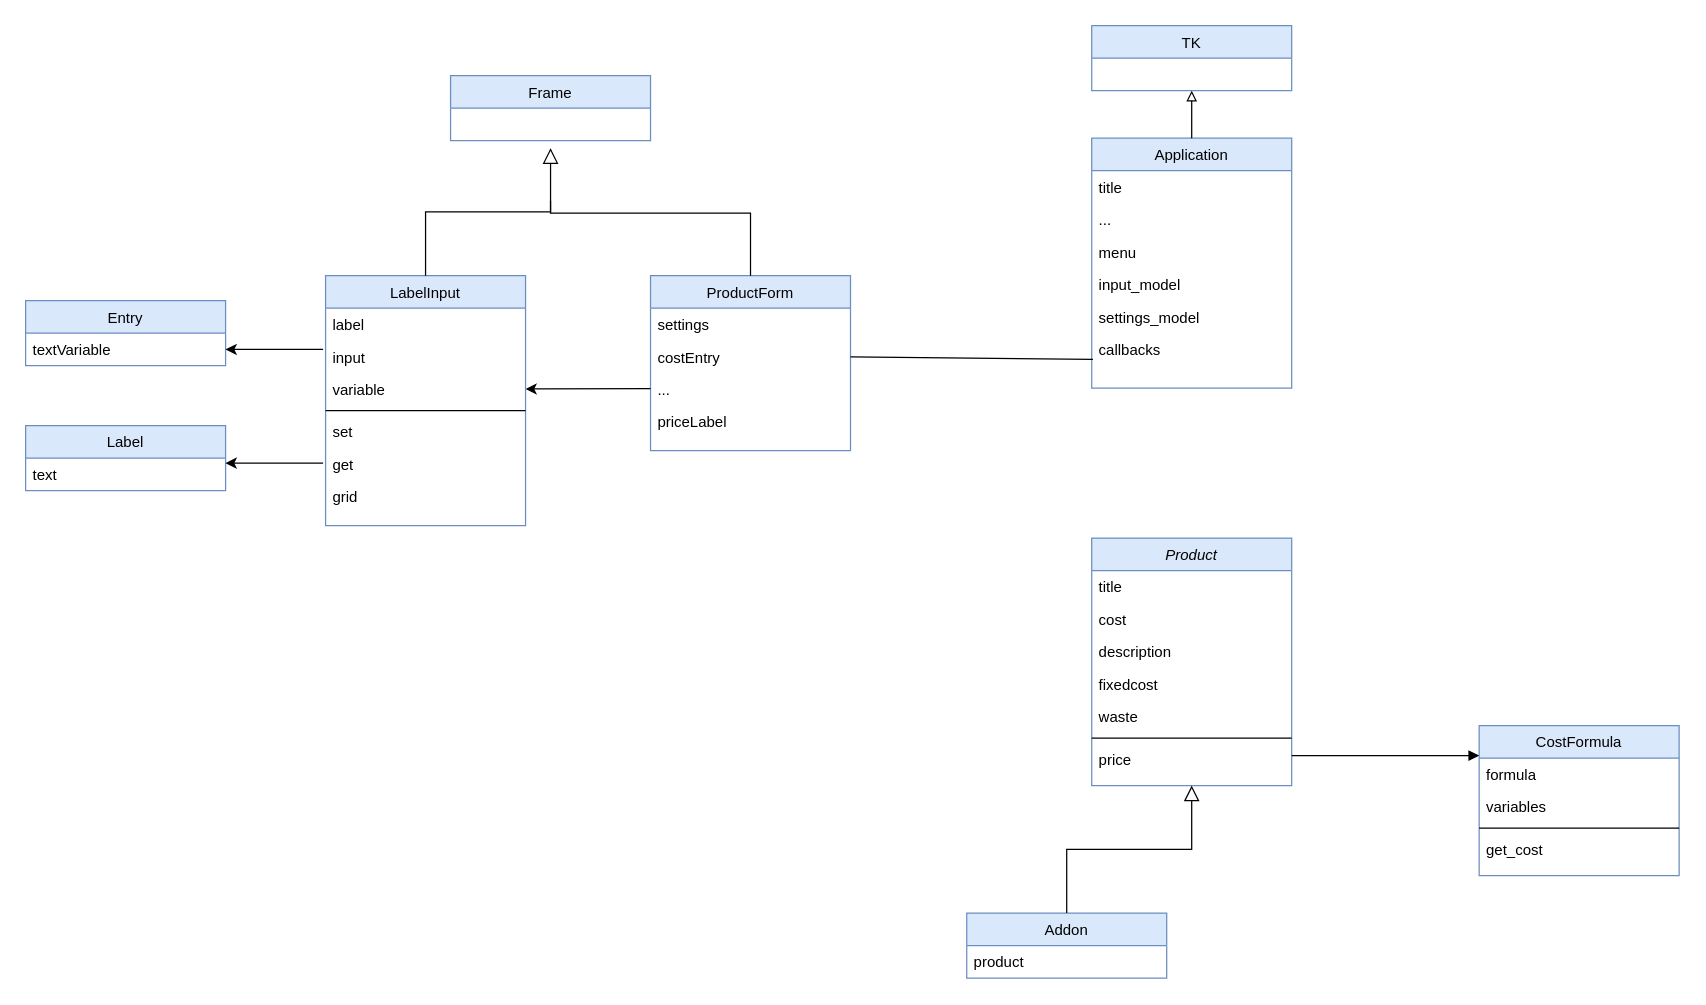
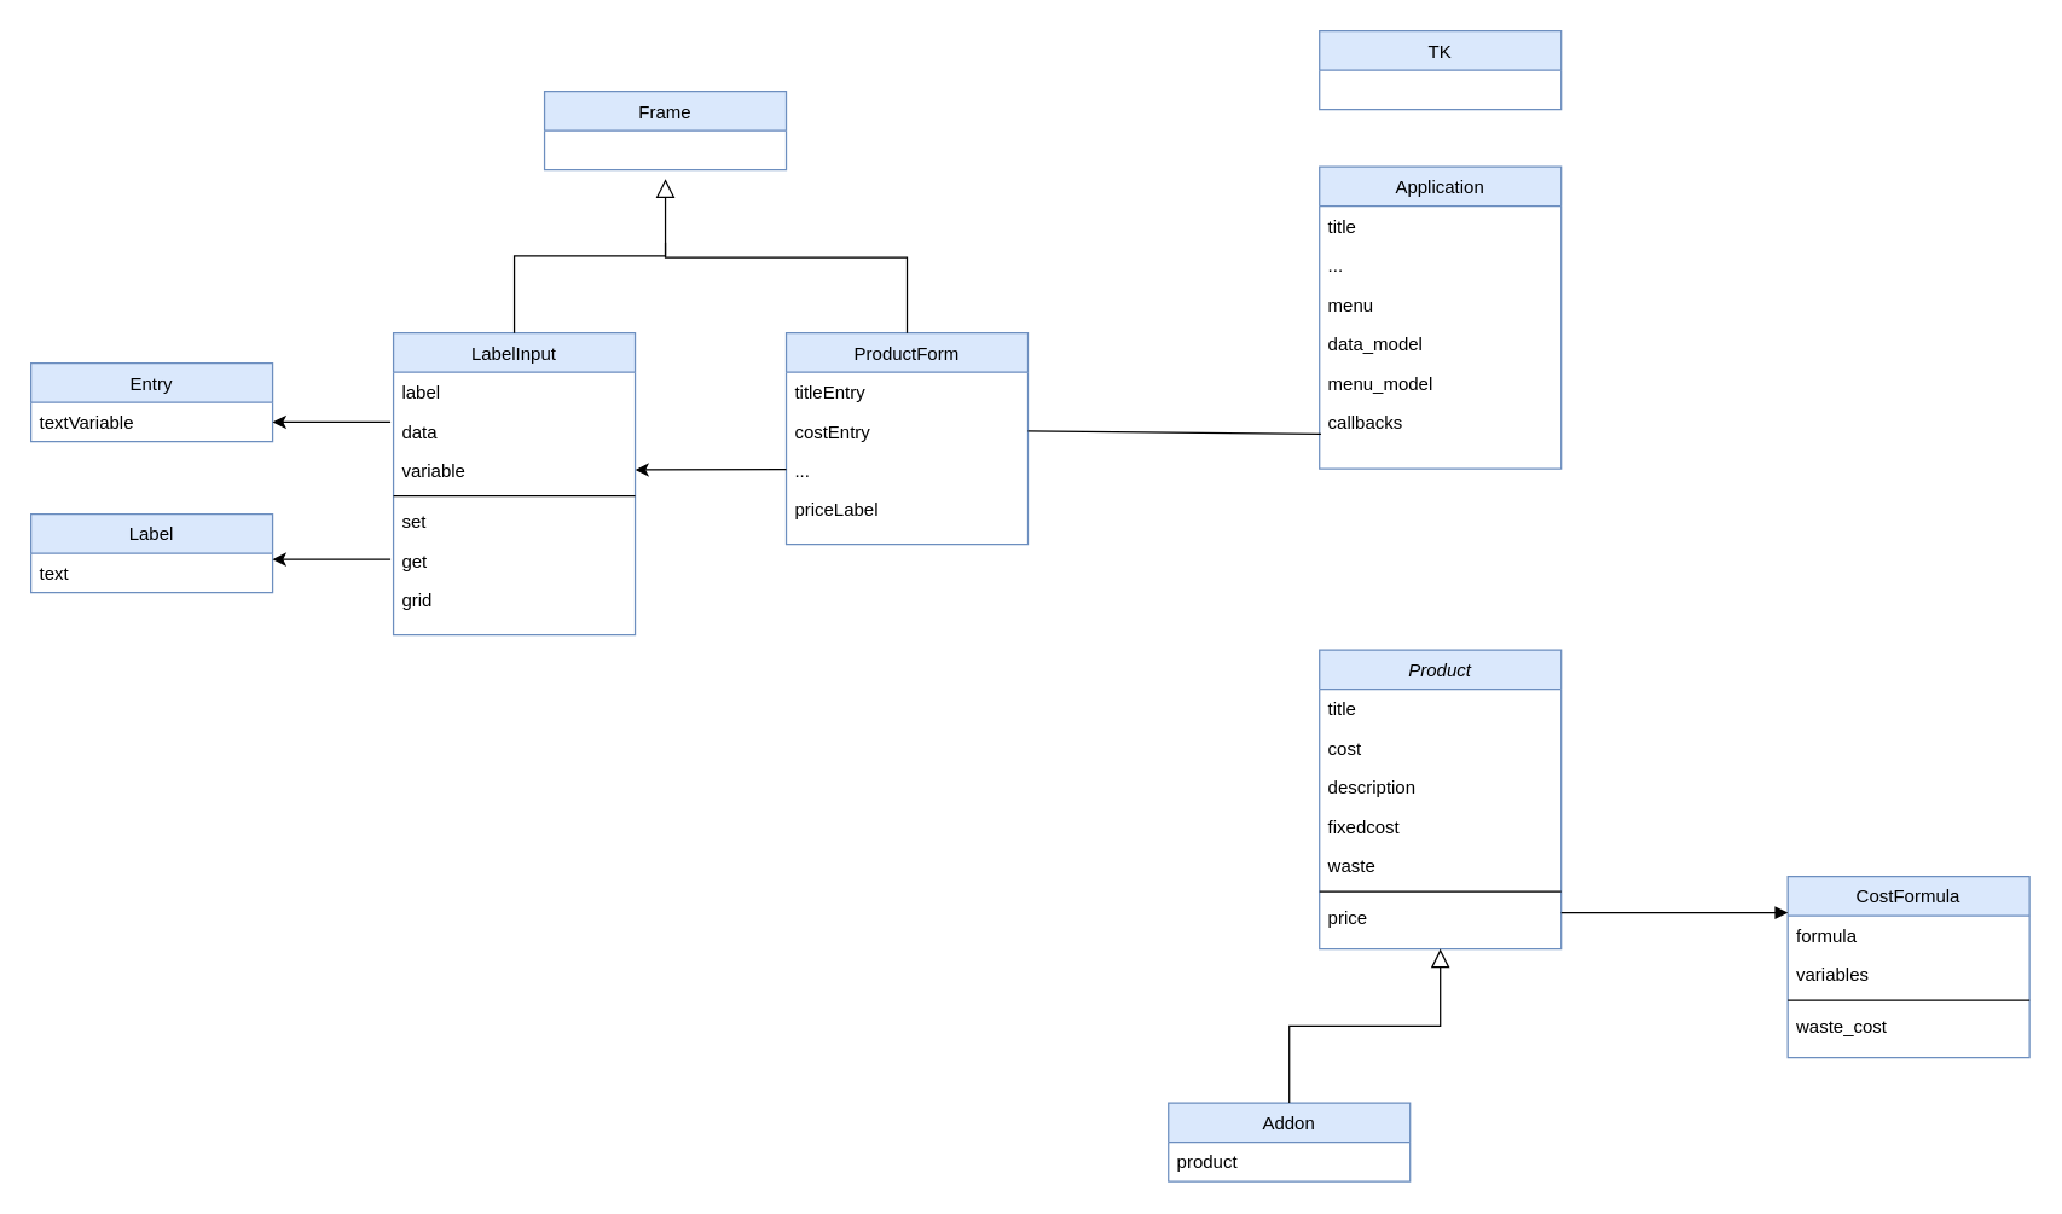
- <mxCell id="50" value="" style="endArrow=block;html=1;entryX=0.5;entryY=1;entryDx=0;entryDy=0;exitX=0.5;exitY=0;exitDx=0;exitDy=0;endFill=0;" edge="1" parent="1" source="42" target="49"><mxGeometry width="50" height="50" relative="1" as="geometry"><mxPoint x="928" y="110" as="sourcePoint" /><mxPoint x="978" y="60" as="targetPoint" /></mxGeometry></mxCell>
- <mxCell id="46" value="input_model" style="text;align=left;verticalAlign=top;spacingLeft=4;spacingRight=4;overflow=hidden;rotatable=0;points=[[0,0.5],[1,0.5]];portConstraint=eastwest;" vertex="1" parent="42"><mxGeometry y="104" width="160" height="26" as="geometry" /></mxCell>
+ <mxCell id="46" value="data_model" style="text;align=left;verticalAlign=top;spacingLeft=4;spacingRight=4;overflow=hidden;rotatable=0;points=[[0,0.5],[1,0.5]];portConstraint=eastwest;" vertex="1" parent="42"><mxGeometry y="104" width="160" height="26" as="geometry" /></mxCell>
- <mxCell id="47" value="settings_model" style="text;align=left;verticalAlign=top;spacingLeft=4;spacingRight=4;overflow=hidden;rotatable=0;points=[[0,0.5],[1,0.5]];portConstraint=eastwest;" vertex="1" parent="42"><mxGeometry y="130" width="160" height="26" as="geometry" /></mxCell>
+ <mxCell id="47" value="menu_model" style="text;align=left;verticalAlign=top;spacingLeft=4;spacingRight=4;overflow=hidden;rotatable=0;points=[[0,0.5],[1,0.5]];portConstraint=eastwest;" vertex="1" parent="42"><mxGeometry y="130" width="160" height="26" as="geometry" /></mxCell>
- <mxCell id="20" value="settings" style="text;align=left;verticalAlign=top;spacingLeft=4;spacingRight=4;overflow=hidden;rotatable=0;points=[[0,0.5],[1,0.5]];portConstraint=eastwest;" parent="19" vertex="1"><mxGeometry y="26" width="160" height="26" as="geometry" /></mxCell>
+ <mxCell id="20" value="titleEntry" style="text;align=left;verticalAlign=top;spacingLeft=4;spacingRight=4;overflow=hidden;rotatable=0;points=[[0,0.5],[1,0.5]];portConstraint=eastwest;" parent="19" vertex="1"><mxGeometry y="26" width="160" height="26" as="geometry" /></mxCell>
- <mxCell id="29" value="input" style="text;align=left;verticalAlign=top;spacingLeft=4;spacingRight=4;overflow=hidden;rotatable=0;points=[[0,0.5],[1,0.5]];portConstraint=eastwest;" parent="27" vertex="1"><mxGeometry y="52" width="160" height="26" as="geometry" /></mxCell>
+ <mxCell id="29" value="data" style="text;align=left;verticalAlign=top;spacingLeft=4;spacingRight=4;overflow=hidden;rotatable=0;points=[[0,0.5],[1,0.5]];portConstraint=eastwest;" parent="27" vertex="1"><mxGeometry y="52" width="160" height="26" as="geometry" /></mxCell>
- <mxCell id="17" value="get_cost" style="text;align=left;verticalAlign=top;spacingLeft=4;spacingRight=4;overflow=hidden;rotatable=0;points=[[0,0.5],[1,0.5]];portConstraint=eastwest;" parent="13" vertex="1"><mxGeometry y="86" width="160" height="26" as="geometry" /></mxCell>
+ <mxCell id="17" value="waste_cost" style="text;align=left;verticalAlign=top;spacingLeft=4;spacingRight=4;overflow=hidden;rotatable=0;points=[[0,0.5],[1,0.5]];portConstraint=eastwest;" parent="13" vertex="1"><mxGeometry y="86" width="160" height="26" as="geometry" /></mxCell>
